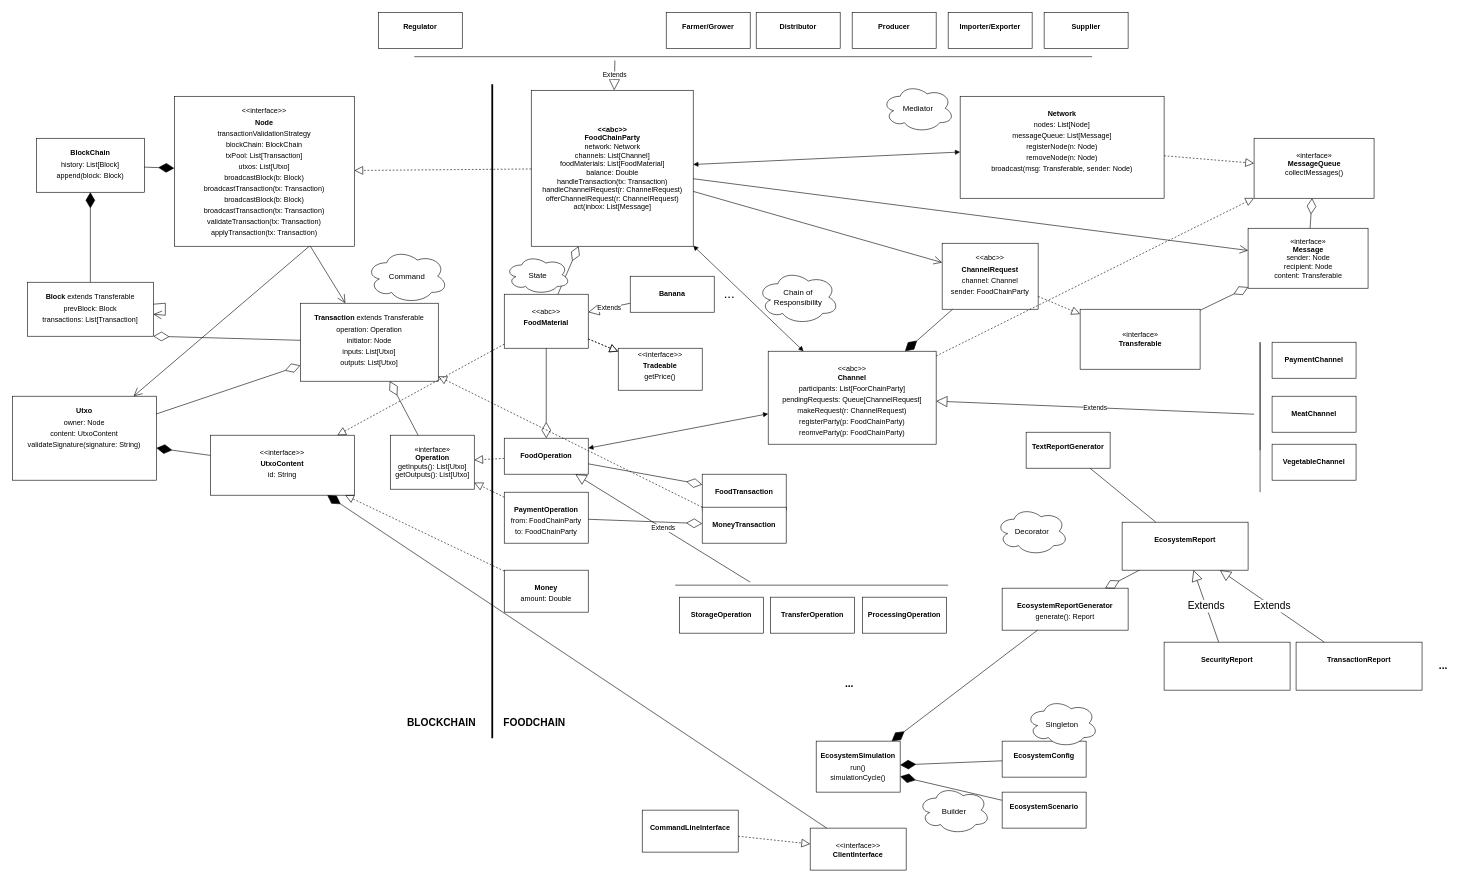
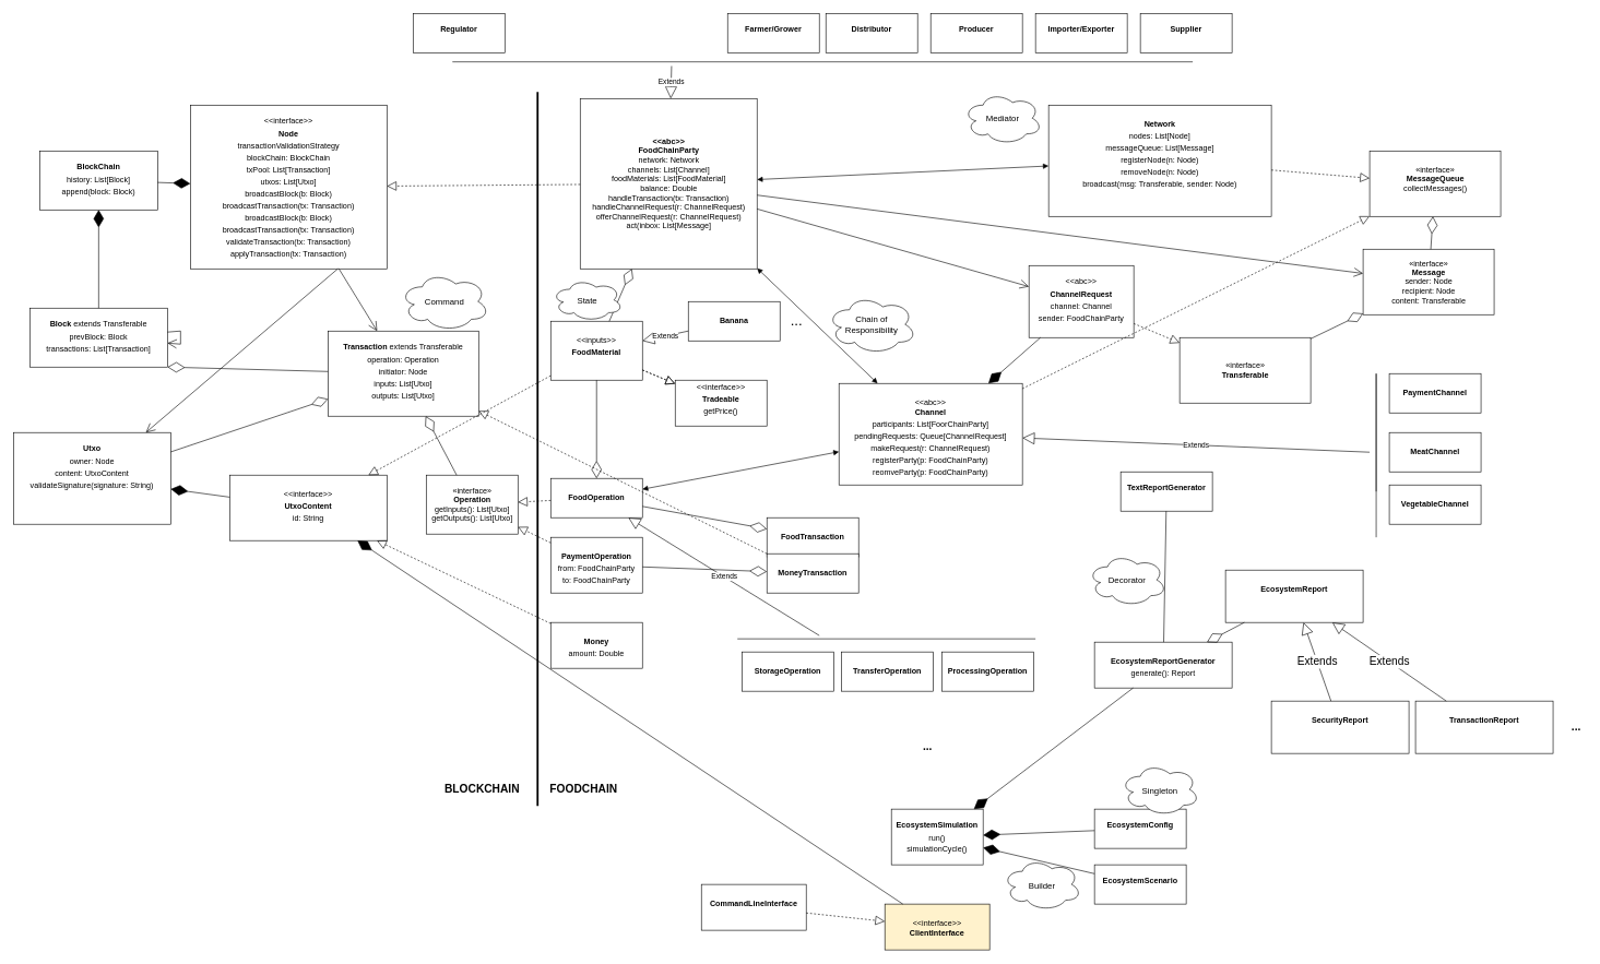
- <mxCell id="18" value="&lt;p style=&quot;margin: 0px ; margin-top: 4px ; text-align: center&quot;&gt;&lt;br&gt;&lt;/p&gt;&lt;p style=&quot;margin: 0px ; margin-top: 4px ; text-align: center&quot;&gt;&amp;lt;&amp;lt;abc&amp;gt;&amp;gt;&lt;/p&gt;&lt;p style=&quot;margin: 0px ; margin-top: 4px ; text-align: center&quot;&gt;&lt;b&gt;FoodMaterial&lt;/b&gt;&lt;/p&gt;&lt;p style=&quot;margin: 0px ; margin-top: 4px ; text-align: center&quot;&gt;&lt;b&gt;&lt;br&gt;&lt;/b&gt;&lt;/p&gt;" style="verticalAlign=top;align=left;overflow=fill;fontSize=12;fontFamily=Helvetica;html=1;" parent="1" vertex="1"><mxGeometry x="840" y="490" width="140" height="90" as="geometry" /></mxCell>
+ <mxCell id="18" value="&lt;p style=&quot;margin: 0px ; margin-top: 4px ; text-align: center&quot;&gt;&lt;br&gt;&lt;/p&gt;&lt;p style=&quot;margin: 0px ; margin-top: 4px ; text-align: center&quot;&gt;&amp;lt;&amp;lt;inputs&amp;gt;&amp;gt;&lt;/p&gt;&lt;p style=&quot;margin: 0px ; margin-top: 4px ; text-align: center&quot;&gt;&lt;b&gt;FoodMaterial&lt;/b&gt;&lt;/p&gt;&lt;p style=&quot;margin: 0px ; margin-top: 4px ; text-align: center&quot;&gt;&lt;b&gt;&lt;br&gt;&lt;/b&gt;&lt;/p&gt;" style="verticalAlign=top;align=left;overflow=fill;fontSize=12;fontFamily=Helvetica;html=1;" parent="1" vertex="1"><mxGeometry x="840" y="490" width="140" height="90" as="geometry" /></mxCell>
- <mxCell id="102" value="" style="endArrow=none;endSize=16;endFill=0;html=1;rounded=0;fontSize=22;" edge="1" parent="1" source="11" target="31"><mxGeometry width="160" relative="1" as="geometry"><mxPoint x="1777" y="780" as="sourcePoint" /><mxPoint x="1780" y="870" as="targetPoint" /></mxGeometry></mxCell>
+ <mxCell id="102" value="" style="endArrow=none;endSize=16;endFill=0;html=1;rounded=0;fontSize=22;" edge="1" parent="1" source="11" target="12"><mxGeometry width="160" relative="1" as="geometry"><mxPoint x="1777" y="780" as="sourcePoint" /><mxPoint x="1780" y="870" as="targetPoint" /></mxGeometry></mxCell>
- <mxCell id="95" value="&lt;p style=&quot;margin: 0px ; margin-top: 4px ; text-align: center&quot;&gt;&lt;br&gt;&lt;/p&gt;&lt;p style=&quot;margin: 0px ; margin-top: 4px ; text-align: center&quot;&gt;&amp;lt;&amp;lt;interface&amp;gt;&amp;gt;&lt;br&gt;&lt;b&gt;ClientInterface&lt;/b&gt;&lt;/p&gt;" style="verticalAlign=top;align=left;overflow=fill;fontSize=12;fontFamily=Helvetica;html=1;" vertex="1" parent="1"><mxGeometry x="1350" y="1380" width="160" height="70" as="geometry" /></mxCell>
+ <mxCell id="95" value="&lt;p style=&quot;margin: 0px ; margin-top: 4px ; text-align: center&quot;&gt;&lt;br&gt;&lt;/p&gt;&lt;p style=&quot;margin: 0px ; margin-top: 4px ; text-align: center&quot;&gt;&amp;lt;&amp;lt;interface&amp;gt;&amp;gt;&lt;br&gt;&lt;b&gt;ClientInterface&lt;/b&gt;&lt;/p&gt;" style="verticalAlign=top;align=left;overflow=fill;fontSize=12;fontFamily=Helvetica;html=1;fillColor=#fff2cc;" vertex="1" parent="1"><mxGeometry x="1350" y="1380" width="160" height="70" as="geometry" /></mxCell>
